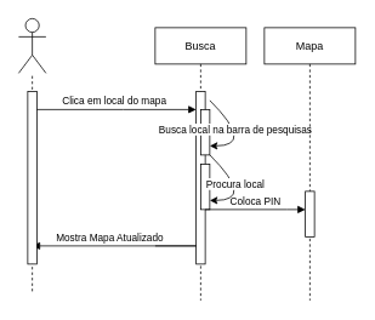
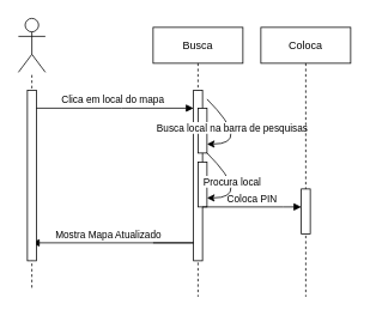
- <mxCell id="8" value="Mapa" style="shape=umlLifeline;perimeter=lifelinePerimeter;whiteSpace=wrap;html=1;container=0;dropTarget=0;collapsible=0;recursiveResize=0;outlineConnect=0;portConstraint=eastwest;newEdgeStyle={&quot;edgeStyle&quot;:&quot;elbowEdgeStyle&quot;,&quot;elbow&quot;:&quot;vertical&quot;,&quot;curved&quot;:0,&quot;rounded&quot;:0};" parent="1" vertex="1"><mxGeometry x="290" y="30" width="100" height="300" as="geometry" /></mxCell>
+ <mxCell id="8" value="Coloca" style="shape=umlLifeline;perimeter=lifelinePerimeter;whiteSpace=wrap;html=1;container=0;dropTarget=0;collapsible=0;recursiveResize=0;outlineConnect=0;portConstraint=eastwest;newEdgeStyle={&quot;edgeStyle&quot;:&quot;elbowEdgeStyle&quot;,&quot;elbow&quot;:&quot;vertical&quot;,&quot;curved&quot;:0,&quot;rounded&quot;:0};" parent="1" vertex="1"><mxGeometry x="290" y="30" width="100" height="300" as="geometry" /></mxCell>
